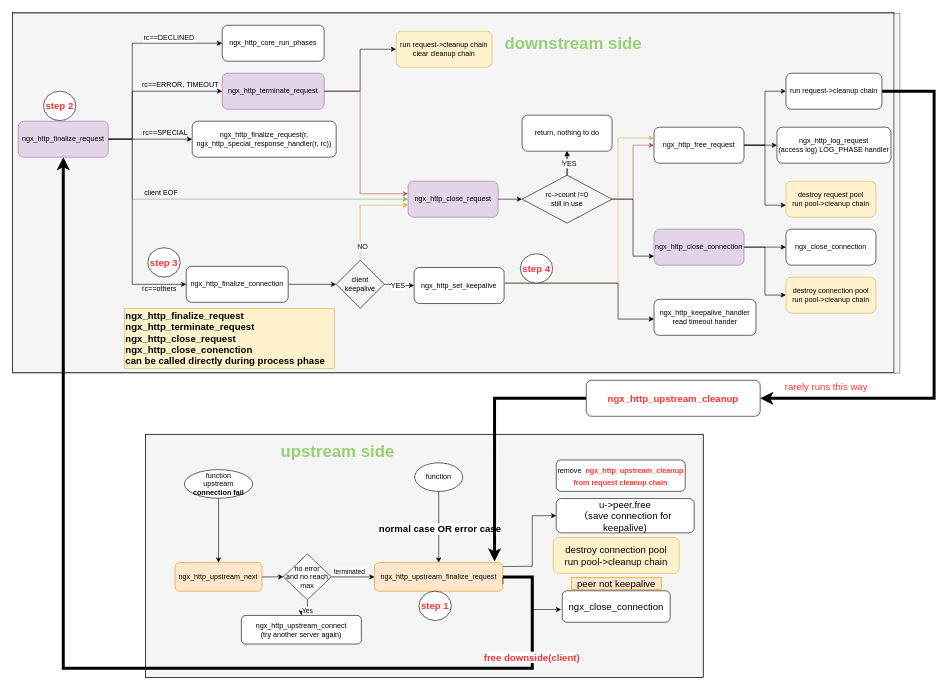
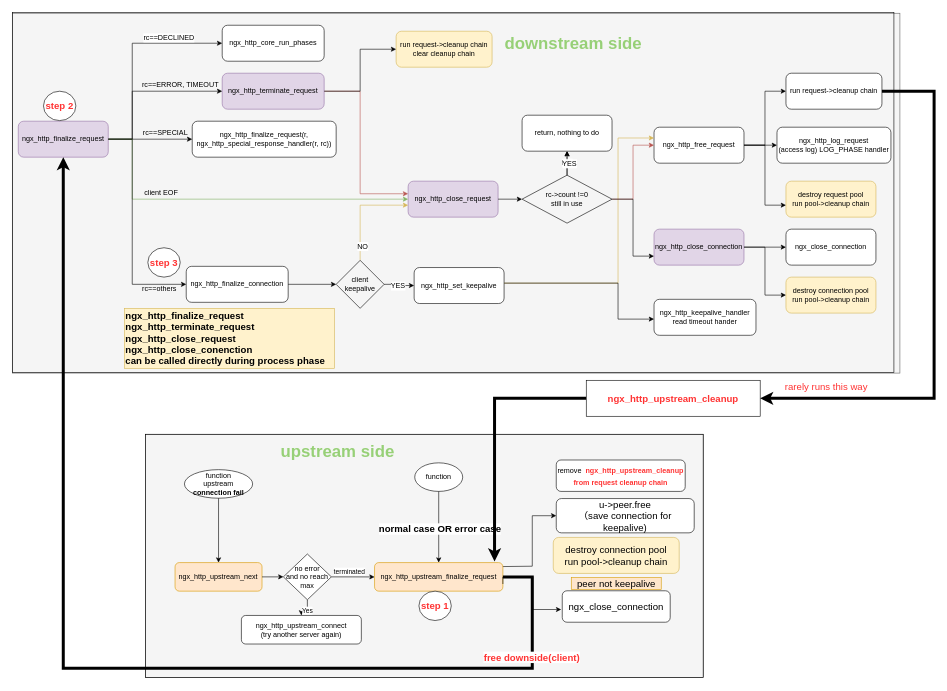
- <mxCell id="81" value="step 4" style="ellipse;whiteSpace=wrap;html=1;fontSize=16;fontColor=#FF3333;fontStyle=1" vertex="1" parent="26"><mxGeometry x="847" y="401.0" width="54" height="49" as="geometry" /></mxCell>
- <mxCell id="85" value="ngx_http_upstream_cleanup" style="whiteSpace=wrap;html=1;fontSize=16;fontColor=#FF3333;fontStyle=1;rounded=1;" parent="1" vertex="1"><mxGeometry x="977" y="633" width="290" height="60" as="geometry" /></mxCell>
+ <mxCell id="85" value="ngx_http_upstream_cleanup" style="whiteSpace=wrap;html=1;fontSize=16;fontColor=#FF3333;fontStyle=1" parent="1" vertex="1"><mxGeometry x="977" y="633" width="290" height="60" as="geometry" /></mxCell>
